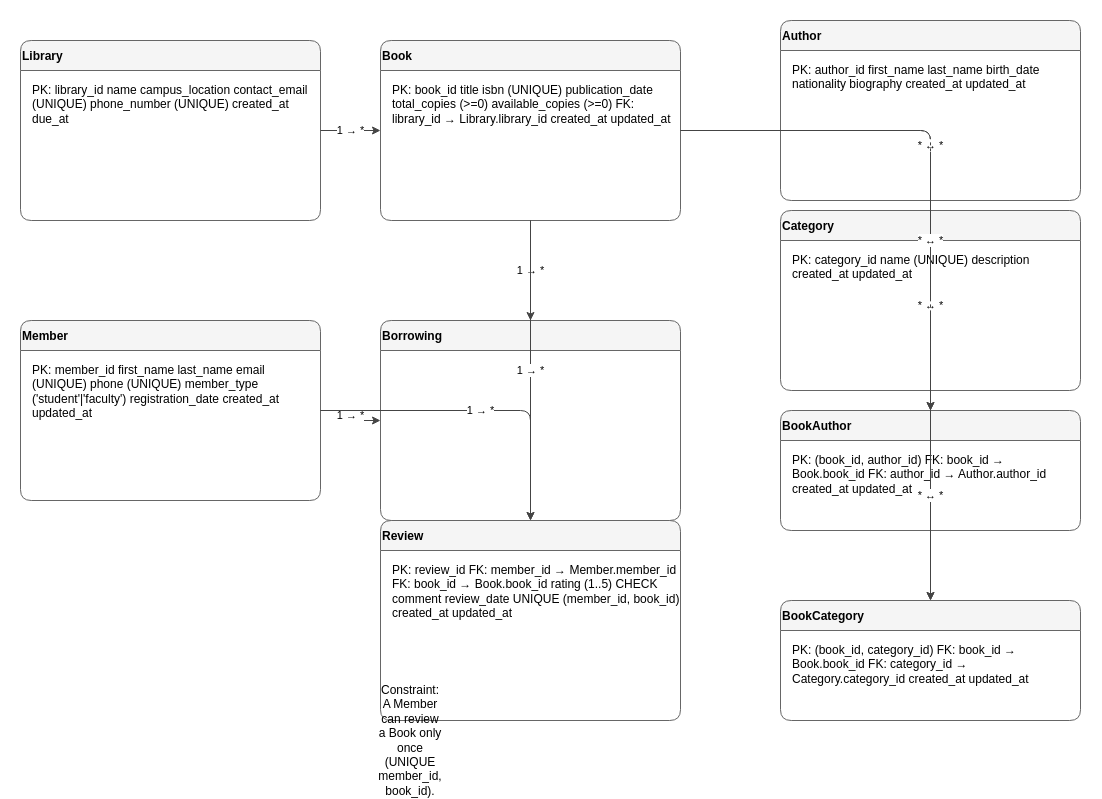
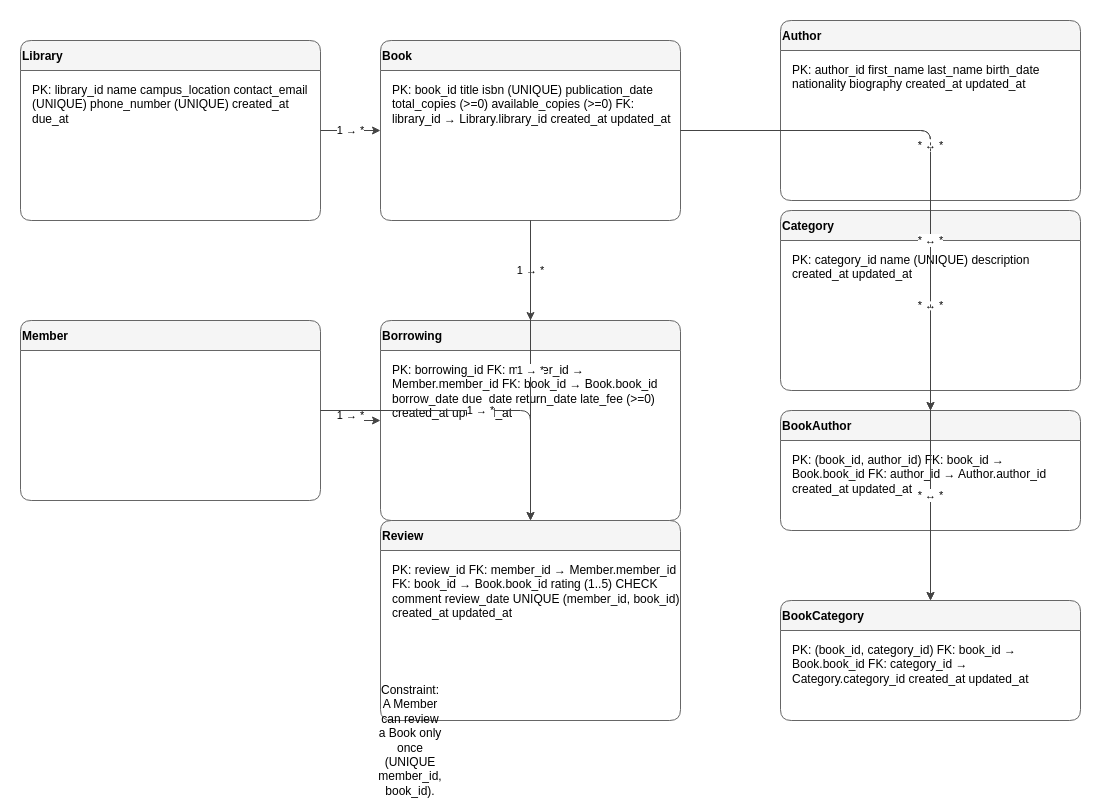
- <mxCell id="11" value="PK: member_id first_name last_name email (UNIQUE) phone (UNIQUE) member_type ('student'|'faculty') registration_date created_at updated_at" style="text;align=left;verticalAlign=top;spacingLeft=10;spacingTop=6;whiteSpace=wrap;overflow=hidden;" vertex="1" parent="10"><mxGeometry x="0" y="30" width="300" height="150" as="geometry" /></mxCell>
+ <mxCell id="13" value="PK: borrowing_id FK: member_id → Member.member_id FK: book_id → Book.book_id borrow_date due_date return_date late_fee (&gt;=0) created_at updated_at" style="text;align=left;verticalAlign=top;spacingLeft=10;spacingTop=6;whiteSpace=wrap;overflow=hidden;" vertex="1" parent="12"><mxGeometry x="0" y="30" width="300" height="170" as="geometry" /></mxCell>
